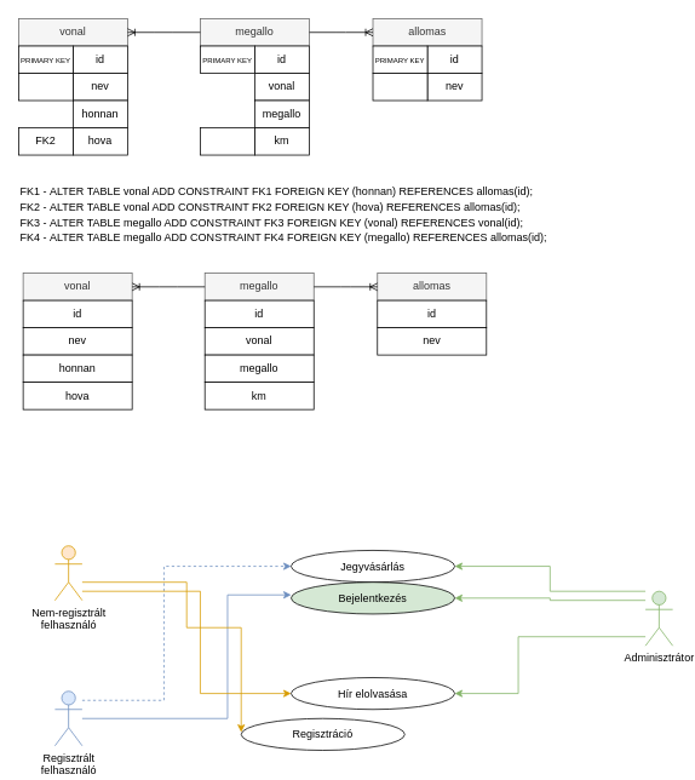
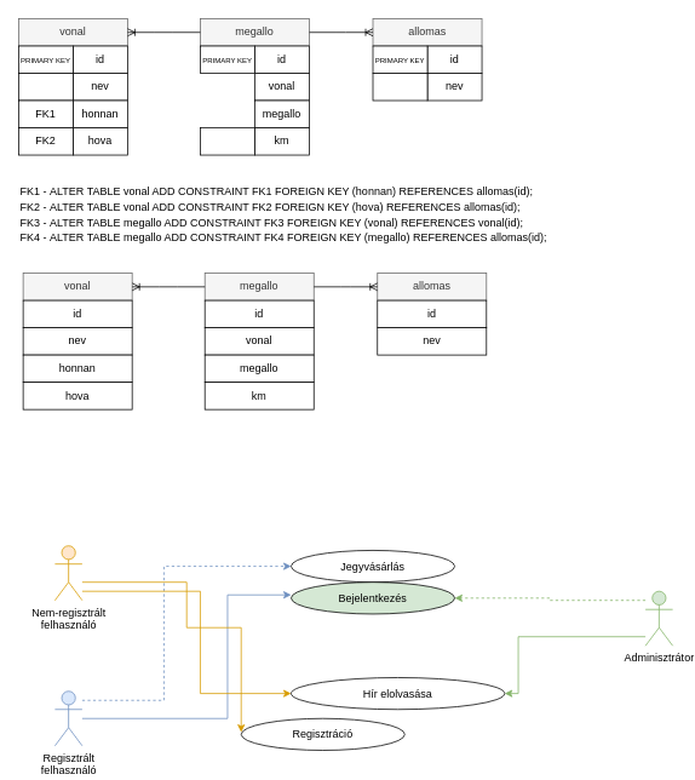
+ <mxCell id="20" value="FK1" style="rounded=0;whiteSpace=wrap;html=1;" vertex="1" parent="1"><mxGeometry x="20" y="110" width="60" height="30" as="geometry" /></mxCell>
- <mxCell id="44" style="edgeStyle=orthogonalEdgeStyle;rounded=0;orthogonalLoop=1;jettySize=auto;html=1;entryX=1;entryY=0.5;entryDx=0;entryDy=0;fontSize=12;fontColor=#FF0000;fillColor=#d5e8d4;strokeColor=#82b366;" edge="1" parent="1" source="47" target="51"><mxGeometry relative="1" as="geometry"><Array as="points"><mxPoint x="605" y="650" /><mxPoint x="605" y="623" /></Array></mxGeometry></mxCell>
- <mxCell id="45" style="edgeStyle=orthogonalEdgeStyle;rounded=0;orthogonalLoop=1;jettySize=auto;html=1;entryX=1;entryY=0.5;entryDx=0;entryDy=0;fontSize=12;fontColor=#FF0000;fillColor=#d5e8d4;strokeColor=#82b366;" edge="1" parent="1" source="47" target="52"><mxGeometry relative="1" as="geometry"><Array as="points"><mxPoint x="605" y="660" /><mxPoint x="605" y="658" /></Array></mxGeometry></mxCell>
+ <mxCell id="45" style="edgeStyle=orthogonalEdgeStyle;rounded=0;orthogonalLoop=1;jettySize=auto;html=1;entryX=1;entryY=0.5;entryDx=0;entryDy=0;fontSize=12;fontColor=#FF0000;fillColor=#d5e8d4;strokeColor=#82b366;dashed=1;" edge="1" parent="1" source="47" target="52"><mxGeometry relative="1" as="geometry"><Array as="points"><mxPoint x="605" y="660" /><mxPoint x="605" y="658" /></Array></mxGeometry></mxCell>
- <mxCell id="54" value="Hír elolvasása" style="ellipse;whiteSpace=wrap;html=1;fontSize=12;" vertex="1" parent="1"><mxGeometry x="320" y="745" width="180" height="35" as="geometry" /></mxCell>
+ <mxCell id="54" value="Hír elolvasása" style="ellipse;whiteSpace=wrap;html=1;fontSize=12;" vertex="1" parent="1"><mxGeometry x="320" y="745" width="235" height="35" as="geometry" /></mxCell>
